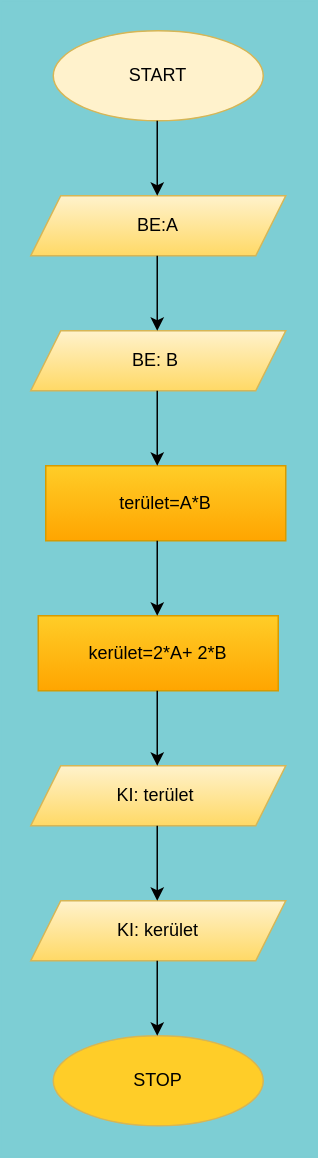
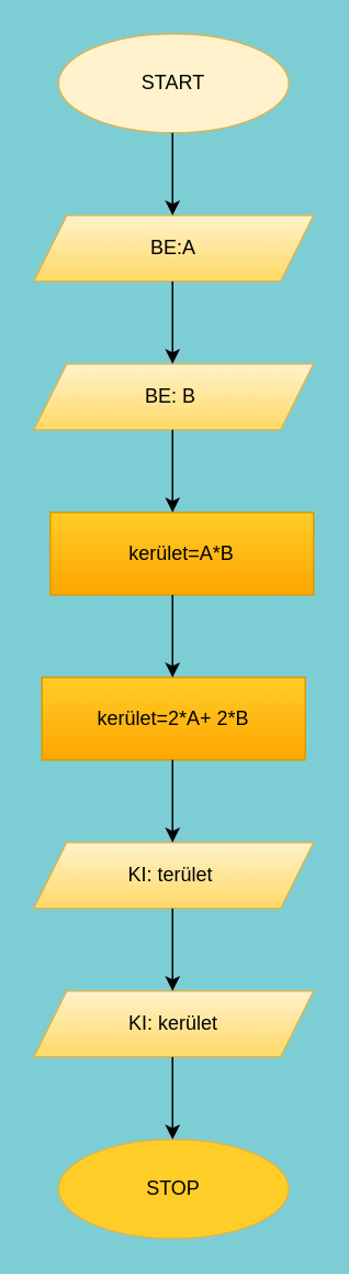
- <mxCell id="6" value="terület=A*B" style="rounded=0;whiteSpace=wrap;html=1;fillColor=#ffcd28;gradientColor=#ffa500;strokeColor=#d79b00;" vertex="1" parent="1"><mxGeometry x="30" y="310" width="160" height="50" as="geometry" /></mxCell>
+ <mxCell id="6" value="kerület=A*B" style="rounded=0;whiteSpace=wrap;html=1;fillColor=#ffcd28;gradientColor=#ffa500;strokeColor=#d79b00;" vertex="1" parent="1"><mxGeometry x="30" y="310" width="160" height="50" as="geometry" /></mxCell>
